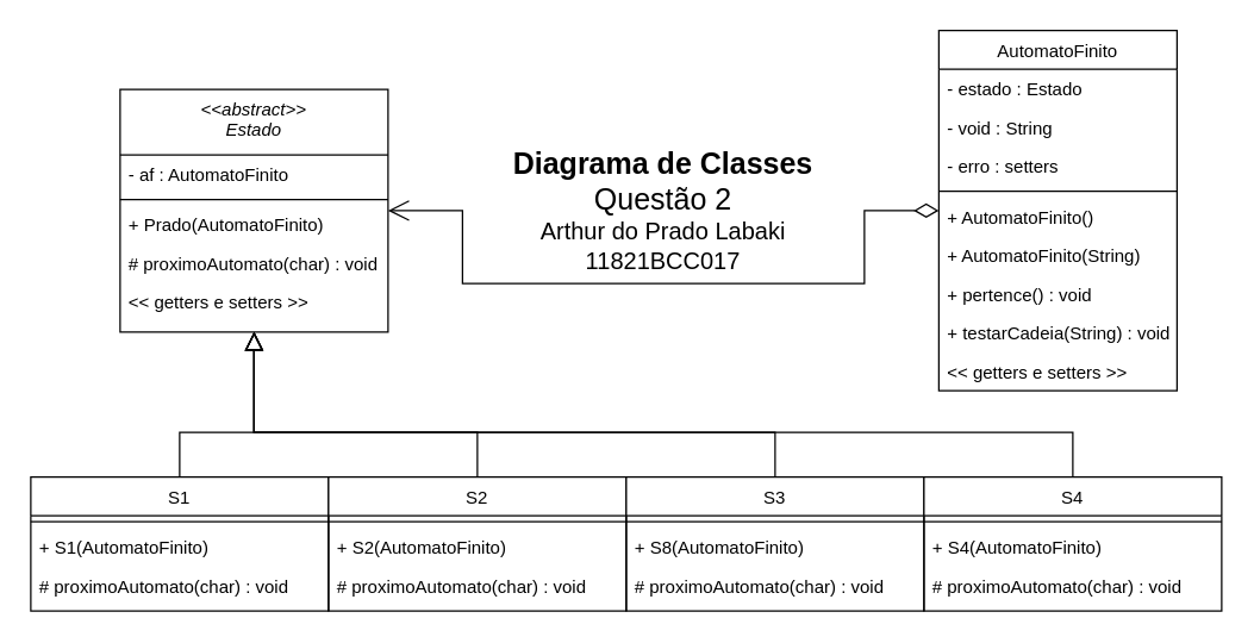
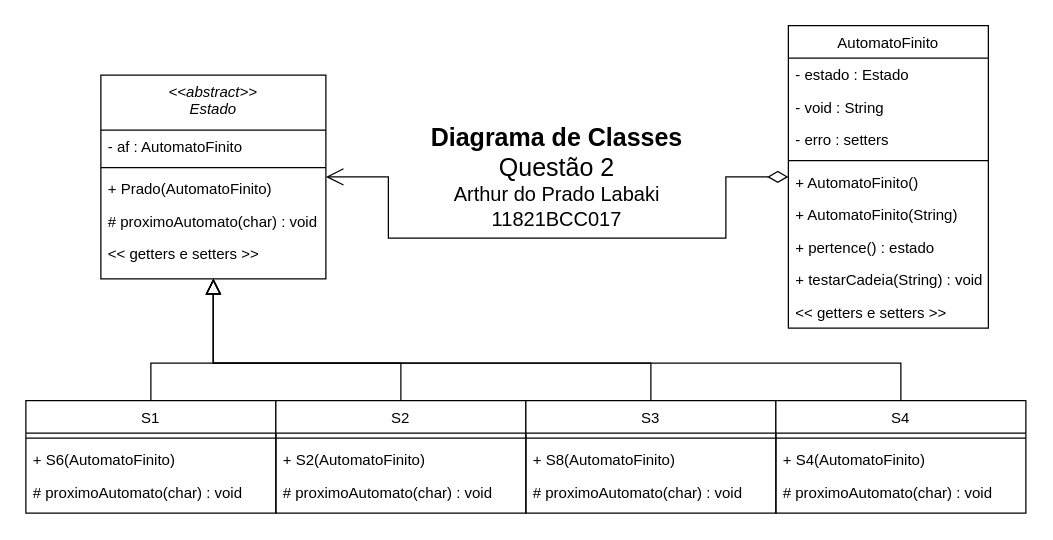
- <mxCell id="20" value="+ pertence() : void" style="text;align=left;verticalAlign=top;spacingLeft=4;spacingRight=4;overflow=hidden;rotatable=0;points=[[0,0.5],[1,0.5]];portConstraint=eastwest;" parent="13" vertex="1"><mxGeometry y="164" width="160" height="26" as="geometry" /></mxCell>
+ <mxCell id="20" value="+ pertence() : estado" style="text;align=left;verticalAlign=top;spacingLeft=4;spacingRight=4;overflow=hidden;rotatable=0;points=[[0,0.5],[1,0.5]];portConstraint=eastwest;" parent="13" vertex="1"><mxGeometry y="164" width="160" height="26" as="geometry" /></mxCell>
- <mxCell id="10" value="+ S1(AutomatoFinito)" style="text;align=left;verticalAlign=top;spacingLeft=4;spacingRight=4;overflow=hidden;rotatable=0;points=[[0,0.5],[1,0.5]];portConstraint=eastwest;" parent="8" vertex="1"><mxGeometry y="34" width="200" height="26" as="geometry" /></mxCell>
+ <mxCell id="10" value="+ S6(AutomatoFinito)" style="text;align=left;verticalAlign=top;spacingLeft=4;spacingRight=4;overflow=hidden;rotatable=0;points=[[0,0.5],[1,0.5]];portConstraint=eastwest;" parent="8" vertex="1"><mxGeometry y="34" width="200" height="26" as="geometry" /></mxCell>
